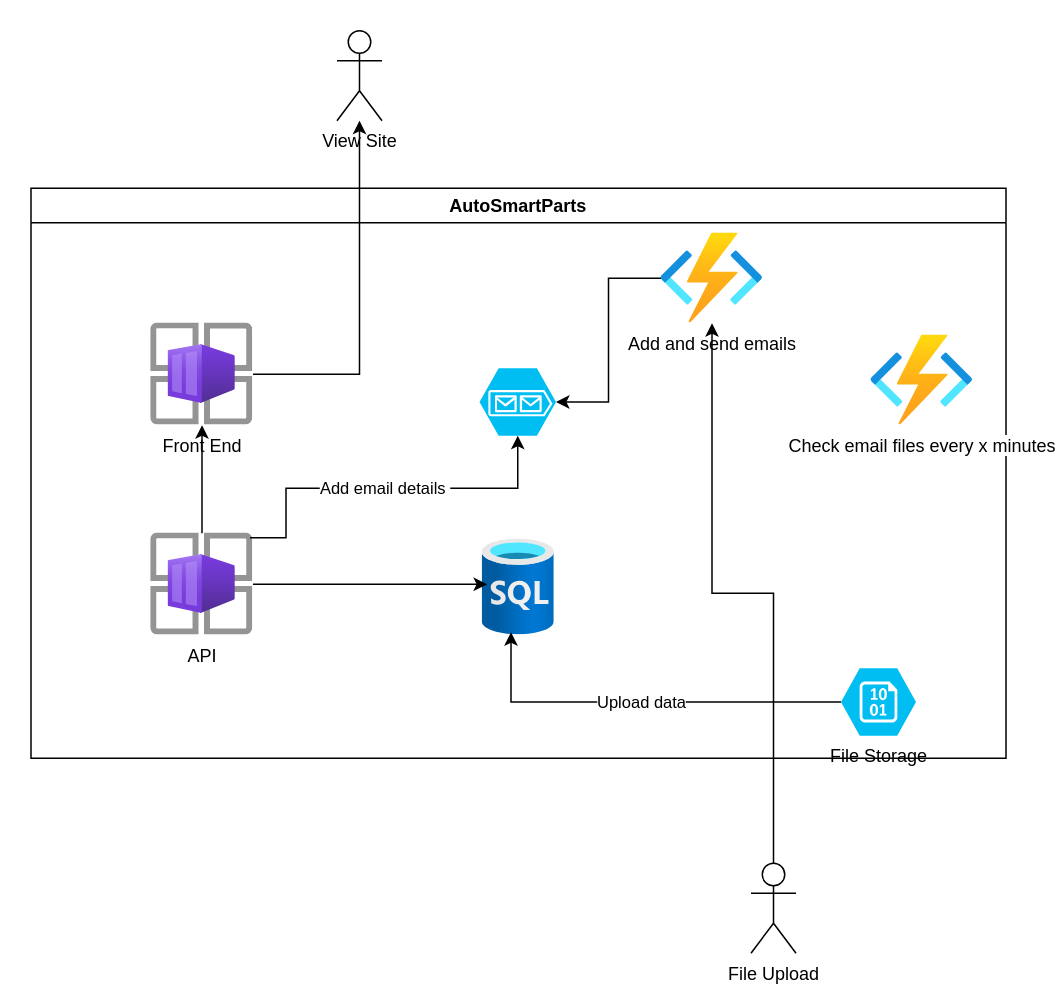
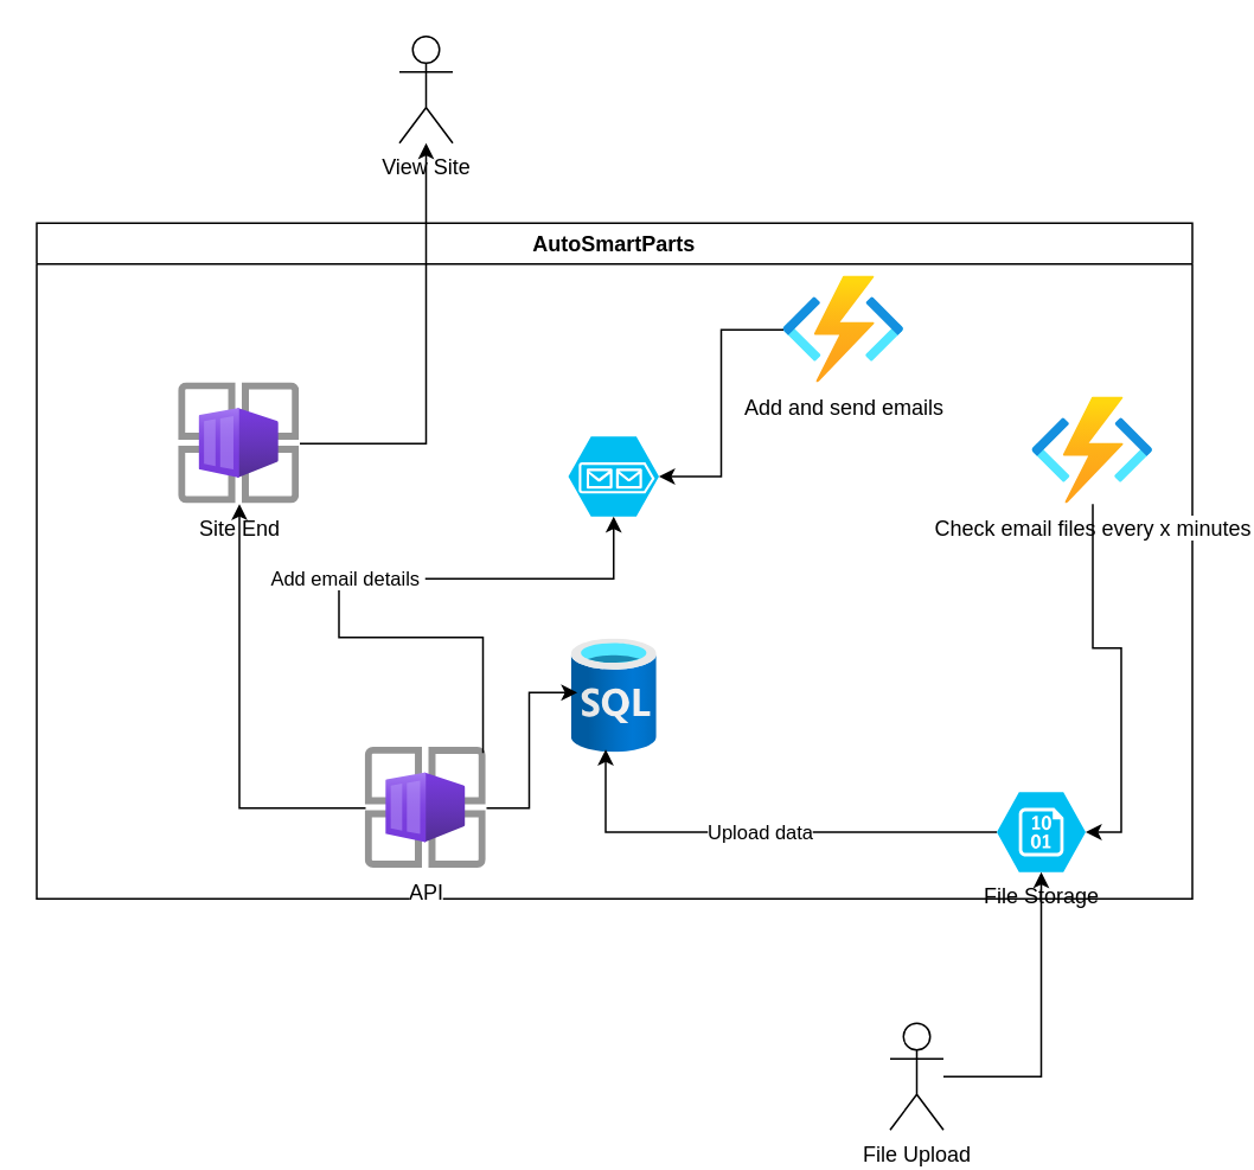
- <mxCell id="3" value="Front End" style="image;aspect=fixed;html=1;points=[];align=center;fontSize=12;image=img/lib/azure2/other/Container_App_Environments.svg;" parent="2" vertex="1"><mxGeometry x="80" y="90" width="68" height="68" as="geometry" /></mxCell>
+ <mxCell id="3" value="Site End" style="image;aspect=fixed;html=1;points=[];align=center;fontSize=12;image=img/lib/azure2/other/Container_App_Environments.svg;" parent="2" vertex="1"><mxGeometry x="80" y="90" width="68" height="68" as="geometry" /></mxCell>
+ <mxCell id="10" style="edgeStyle=orthogonalEdgeStyle;rounded=0;orthogonalLoop=1;jettySize=auto;html=1;entryX=1;entryY=0.5;entryDx=0;entryDy=0;entryPerimeter=0;" parent="2" source="9" target="8" edge="1"><mxGeometry relative="1" as="geometry" /></mxCell>
- <mxCell id="5" value="API" style="image;aspect=fixed;html=1;points=[];align=center;fontSize=12;image=img/lib/azure2/other/Container_App_Environments.svg;" parent="2" vertex="1"><mxGeometry x="80" y="230" width="68" height="68" as="geometry" /></mxCell>
+ <mxCell id="5" value="API" style="image;aspect=fixed;html=1;points=[];align=center;fontSize=12;image=img/lib/azure2/other/Container_App_Environments.svg;" parent="2" vertex="1"><mxGeometry x="185" y="295" width="68" height="68" as="geometry" /></mxCell>
- <mxCell id="19" style="edgeStyle=orthogonalEdgeStyle;rounded=0;orthogonalLoop=1;jettySize=auto;html=1;" parent="1" source="18" target="14" edge="1"><mxGeometry relative="1" as="geometry" /></mxCell>
+ <mxCell id="19" style="edgeStyle=orthogonalEdgeStyle;rounded=0;orthogonalLoop=1;jettySize=auto;html=1;entryX=0.5;entryY=1;entryDx=0;entryDy=0;entryPerimeter=0;" parent="1" source="18" target="8" edge="1"><mxGeometry relative="1" as="geometry" /></mxCell>
